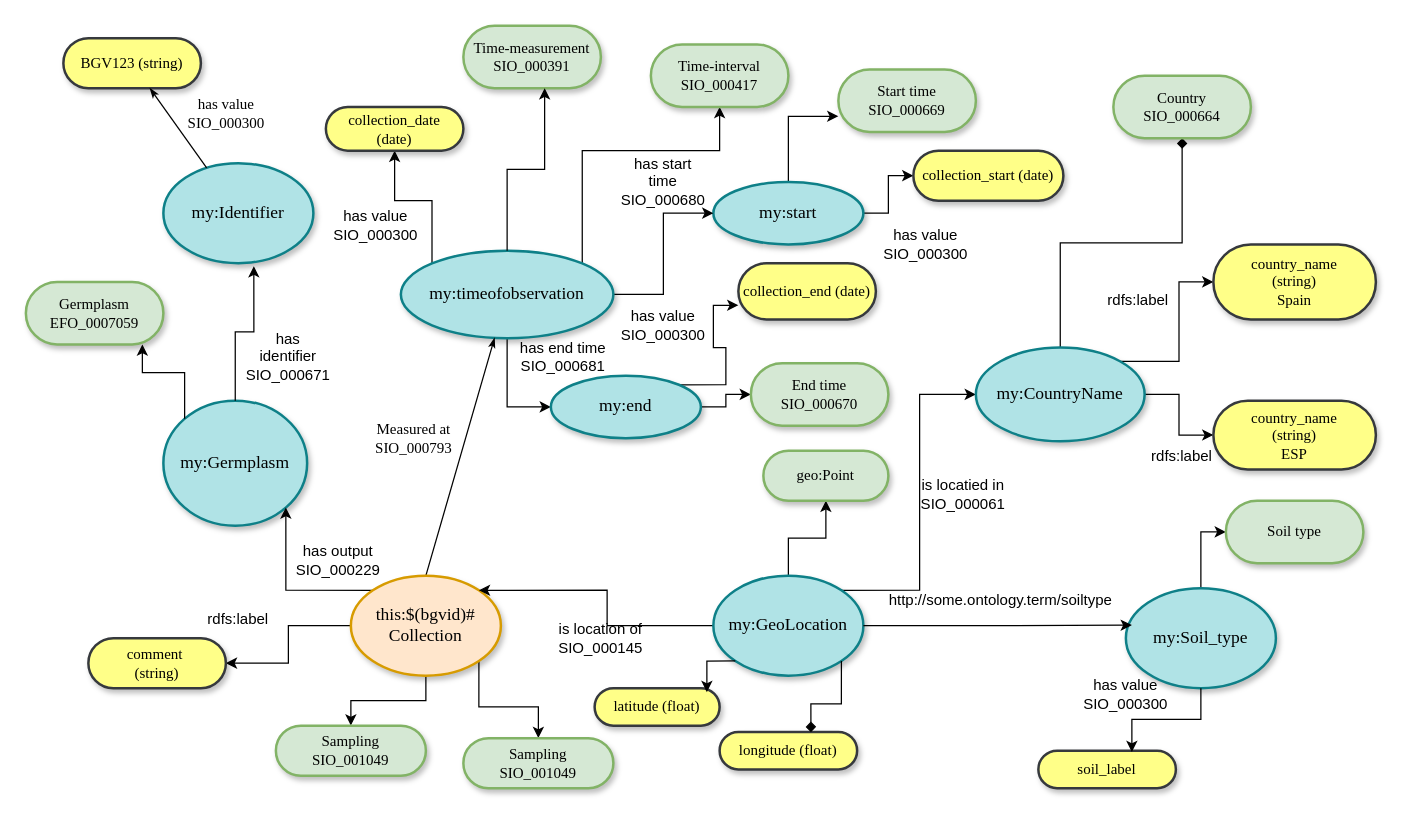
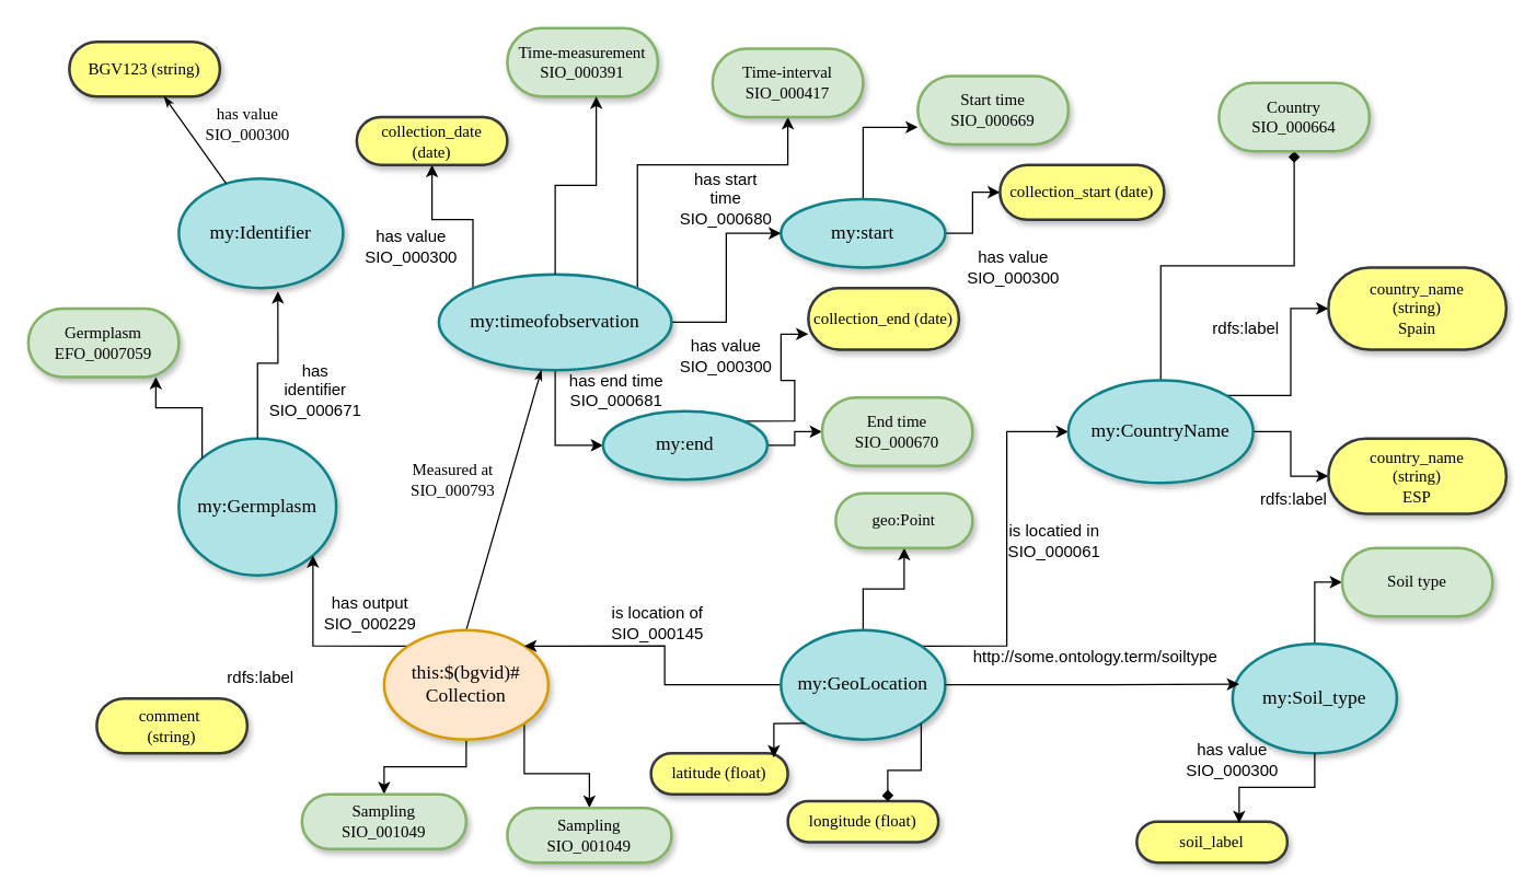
- <mxCell id="56" value="is location of&lt;div&gt;SIO_000145&lt;/div&gt;" style="text;strokeColor=none;align=center;fillColor=none;html=1;verticalAlign=middle;whiteSpace=wrap;rounded=0;" vertex="1" parent="1"><mxGeometry x="450" y="495" width="60" height="30" as="geometry" /></mxCell>
+ <mxCell id="56" value="is location of&lt;div&gt;SIO_000145&lt;/div&gt;" style="text;strokeColor=none;align=center;fillColor=none;html=1;verticalAlign=middle;whiteSpace=wrap;rounded=0;" vertex="1" parent="1"><mxGeometry x="450" y="440" width="60" height="30" as="geometry" /></mxCell>
- <mxCell id="18" style="edgeStyle=orthogonalEdgeStyle;rounded=0;orthogonalLoop=1;jettySize=auto;html=1;exitX=0;exitY=0.5;exitDx=0;exitDy=0;entryX=1;entryY=0.5;entryDx=0;entryDy=0;" edge="1" parent="1" source="20" target="32"><mxGeometry relative="1" as="geometry" /></mxCell>
